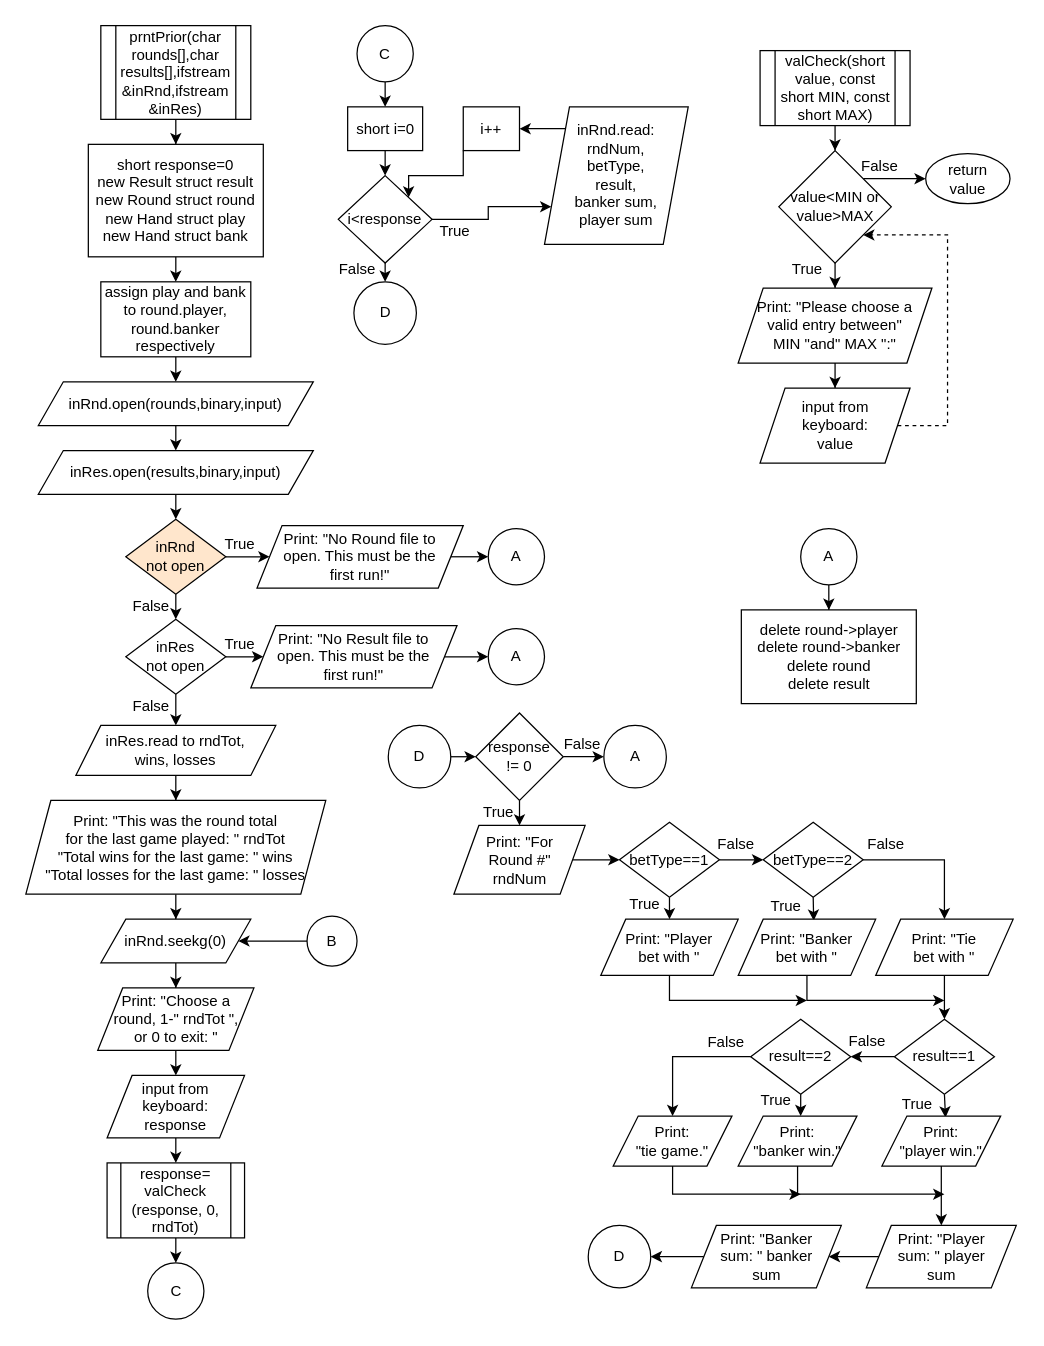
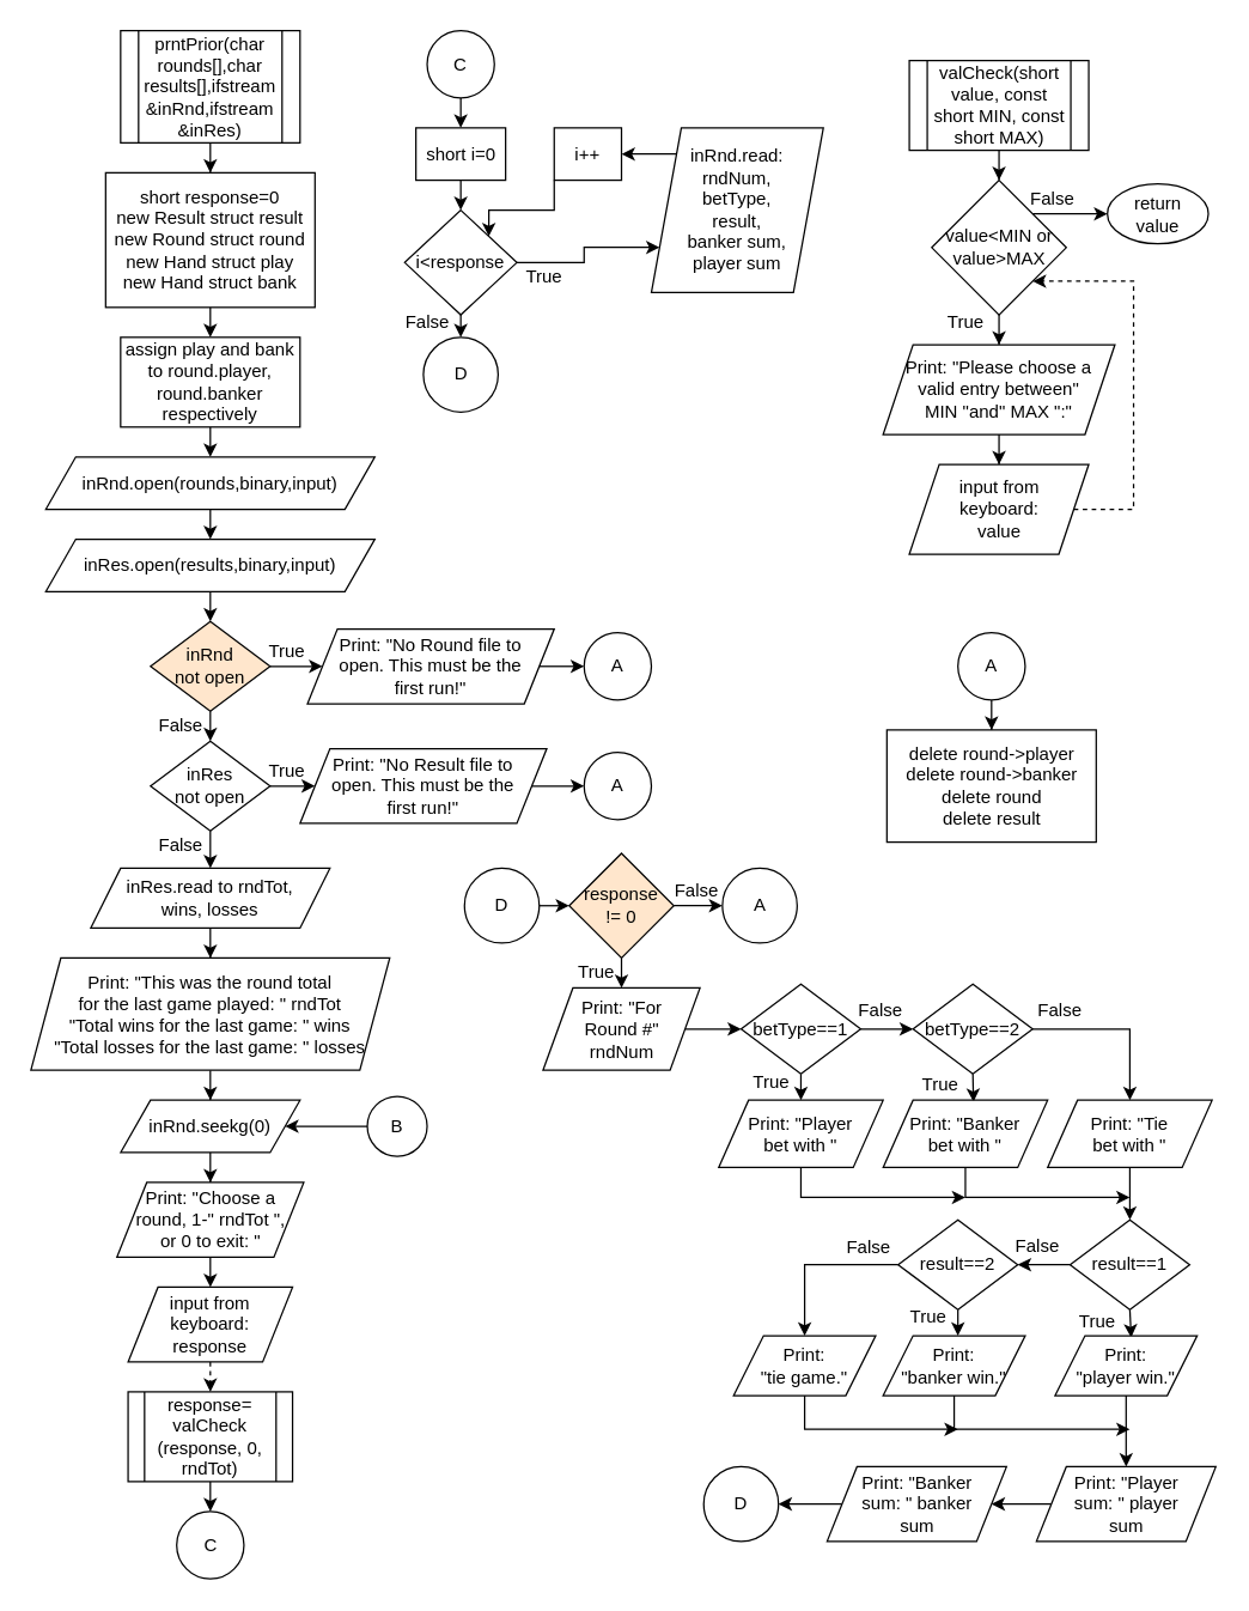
- <mxCell id="77" value="response&lt;br&gt;!= 0" style="rhombus;whiteSpace=wrap;html=1;" vertex="1" parent="1"><mxGeometry x="380" y="570" width="70" height="70" as="geometry" /></mxCell>
+ <mxCell id="77" value="response&lt;br&gt;!= 0" style="rhombus;whiteSpace=wrap;html=1;fillColor=#ffe6cc;" vertex="1" parent="1"><mxGeometry x="380" y="570" width="70" height="70" as="geometry" /></mxCell>
- <mxCell id="51" style="edgeStyle=orthogonalEdgeStyle;rounded=0;orthogonalLoop=1;jettySize=auto;html=1;exitX=0.5;exitY=1;exitDx=0;exitDy=0;entryX=0.5;entryY=0;entryDx=0;entryDy=0;" edge="1" parent="1" source="52" target="54"><mxGeometry relative="1" as="geometry" /></mxCell>
+ <mxCell id="51" style="edgeStyle=orthogonalEdgeStyle;rounded=0;orthogonalLoop=1;jettySize=auto;html=1;exitX=0.5;exitY=1;exitDx=0;exitDy=0;entryX=0.5;entryY=0;entryDx=0;entryDy=0;dashed=1;" edge="1" parent="1" source="52" target="54"><mxGeometry relative="1" as="geometry" /></mxCell>
